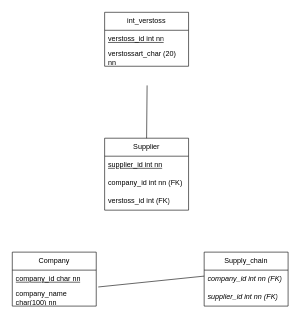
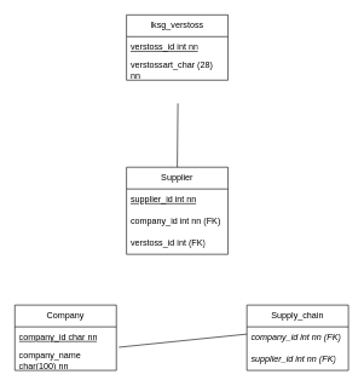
- <mxCell id="13" value="int_verstoss" style="swimlane;fontStyle=0;childLayout=stackLayout;horizontal=1;startSize=30;horizontalStack=0;resizeParent=1;resizeParentMax=0;resizeLast=0;collapsible=1;marginBottom=0;whiteSpace=wrap;html=1;" vertex="1" parent="1"><mxGeometry x="174" y="20" width="140" height="90" as="geometry" /></mxCell>
+ <mxCell id="13" value="lksg_verstoss" style="swimlane;fontStyle=0;childLayout=stackLayout;horizontal=1;startSize=30;horizontalStack=0;resizeParent=1;resizeParentMax=0;resizeLast=0;collapsible=1;marginBottom=0;whiteSpace=wrap;html=1;" vertex="1" parent="1"><mxGeometry x="174" y="20" width="140" height="90" as="geometry" /></mxCell>
- <mxCell id="15" value="verstossart_char (20) nn" style="text;strokeColor=none;fillColor=none;align=left;verticalAlign=middle;spacingLeft=4;spacingRight=4;overflow=hidden;points=[[0,0.5],[1,0.5]];portConstraint=eastwest;rotatable=0;whiteSpace=wrap;html=1;" vertex="1" parent="13"><mxGeometry y="60" width="140" height="30" as="geometry" /></mxCell>
+ <mxCell id="15" value="verstossart_char (28) nn" style="text;strokeColor=none;fillColor=none;align=left;verticalAlign=middle;spacingLeft=4;spacingRight=4;overflow=hidden;points=[[0,0.5],[1,0.5]];portConstraint=eastwest;rotatable=0;whiteSpace=wrap;html=1;" vertex="1" parent="13"><mxGeometry y="60" width="140" height="30" as="geometry" /></mxCell>
